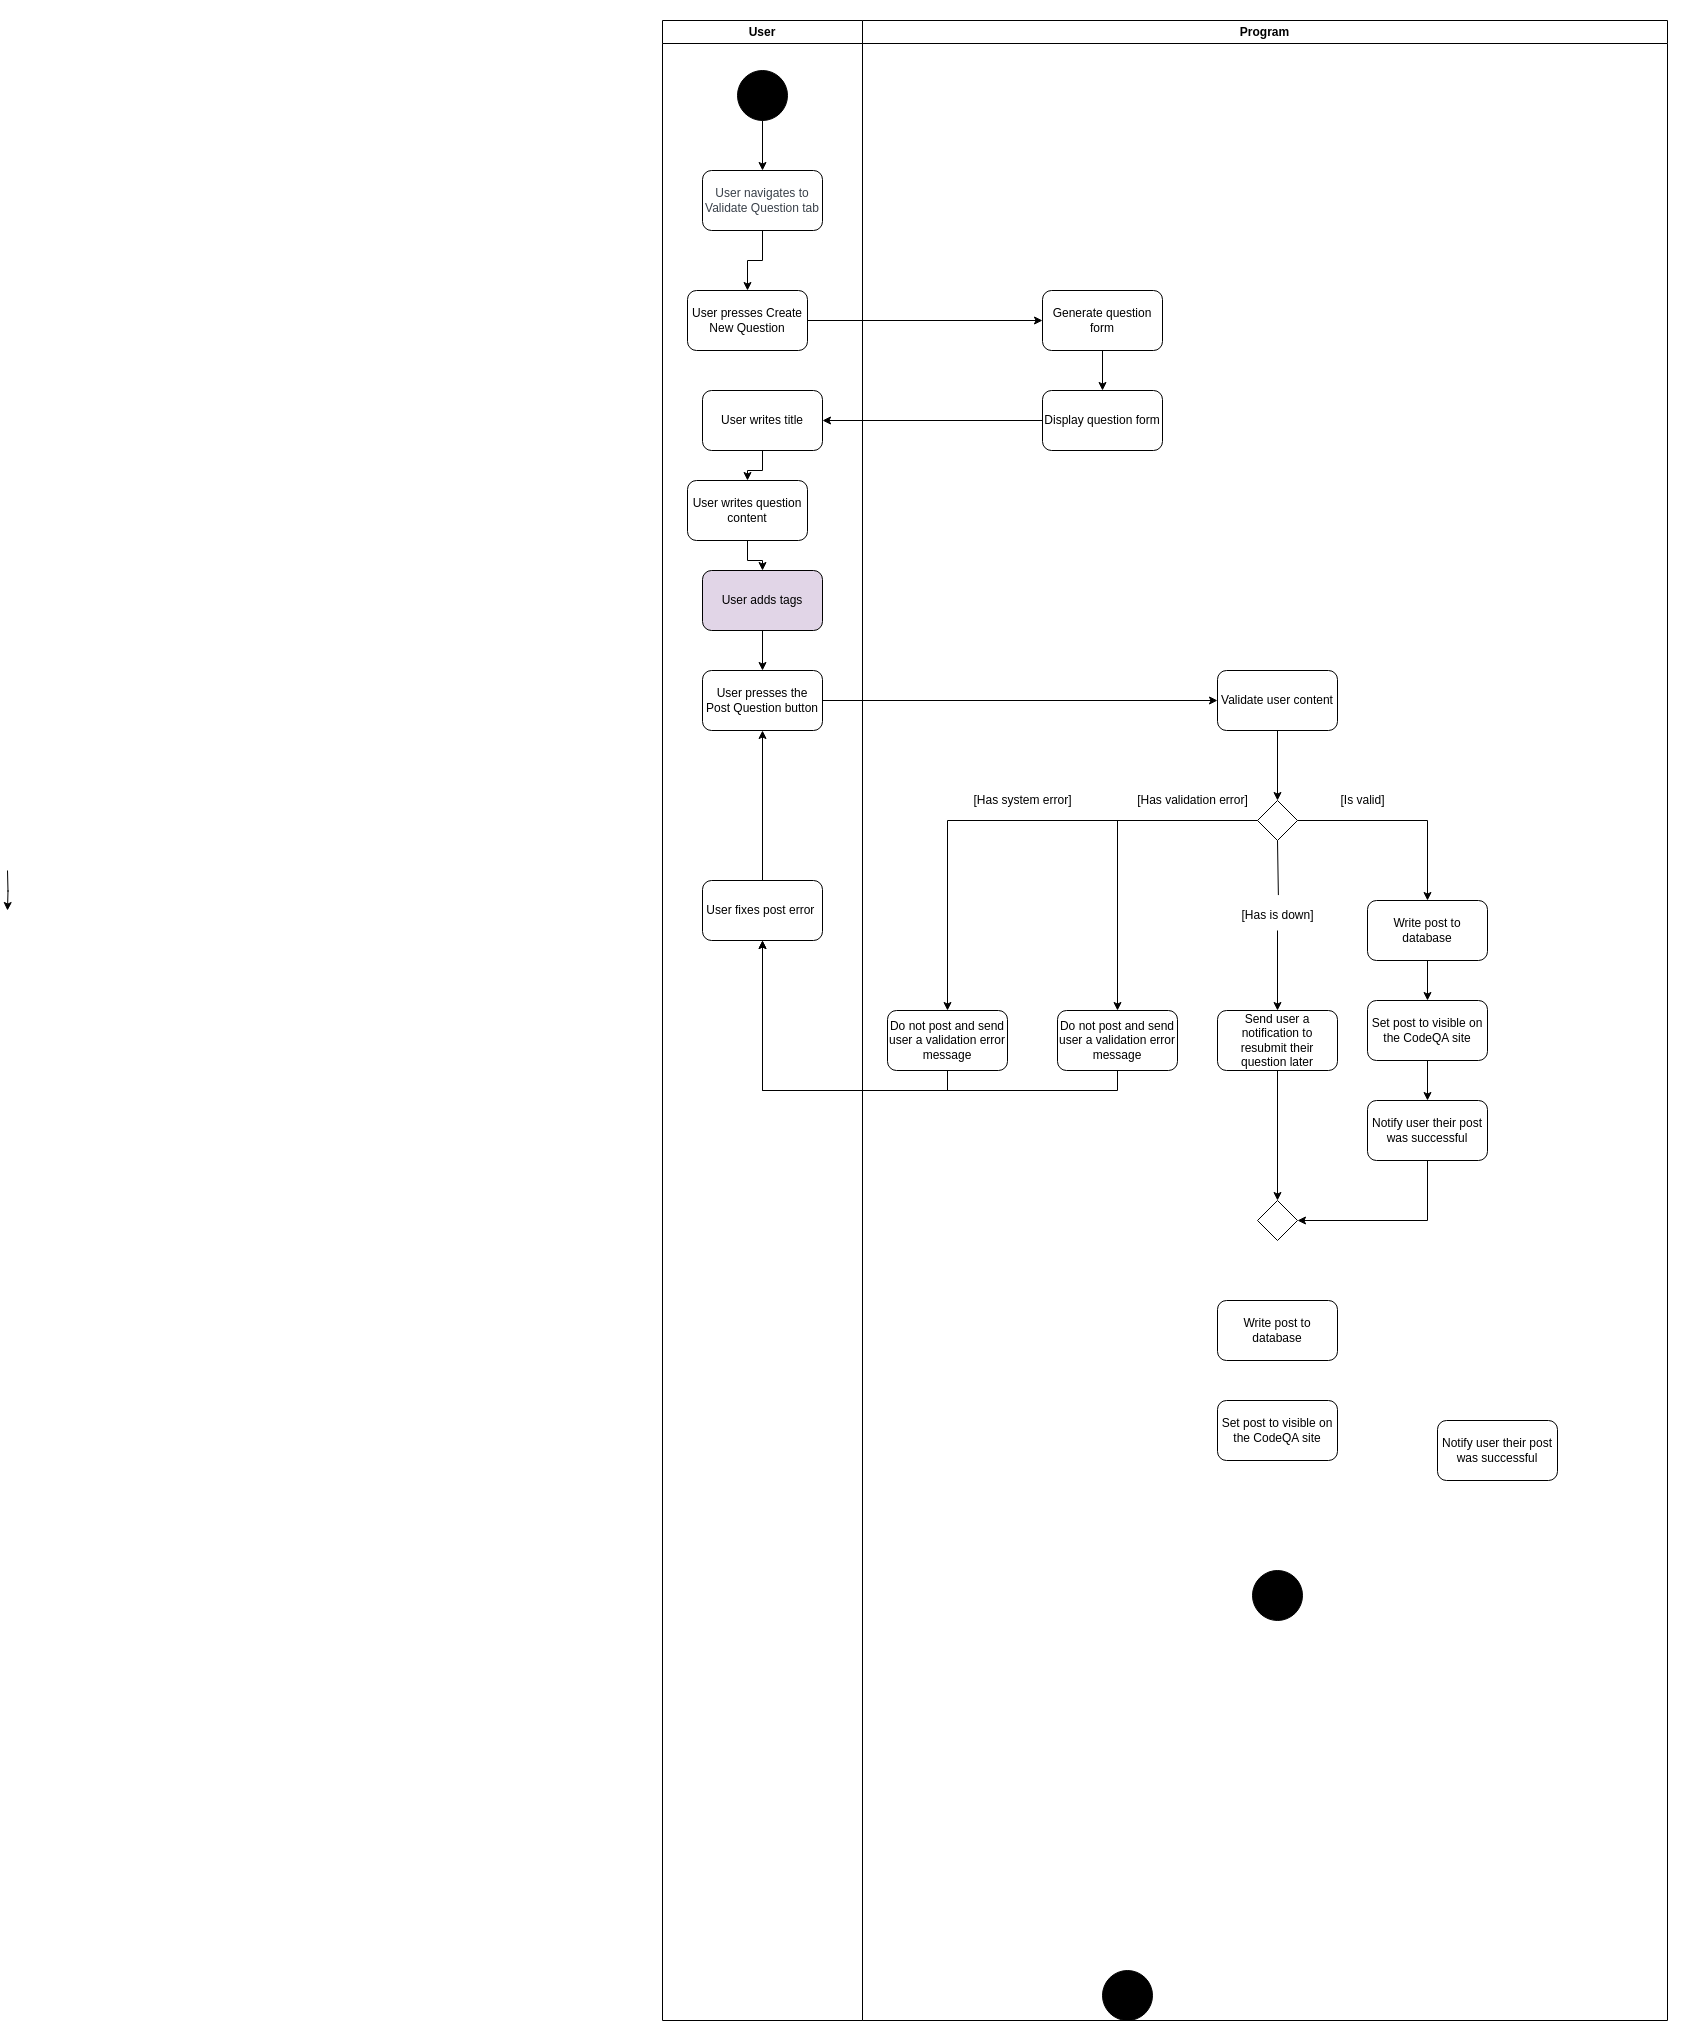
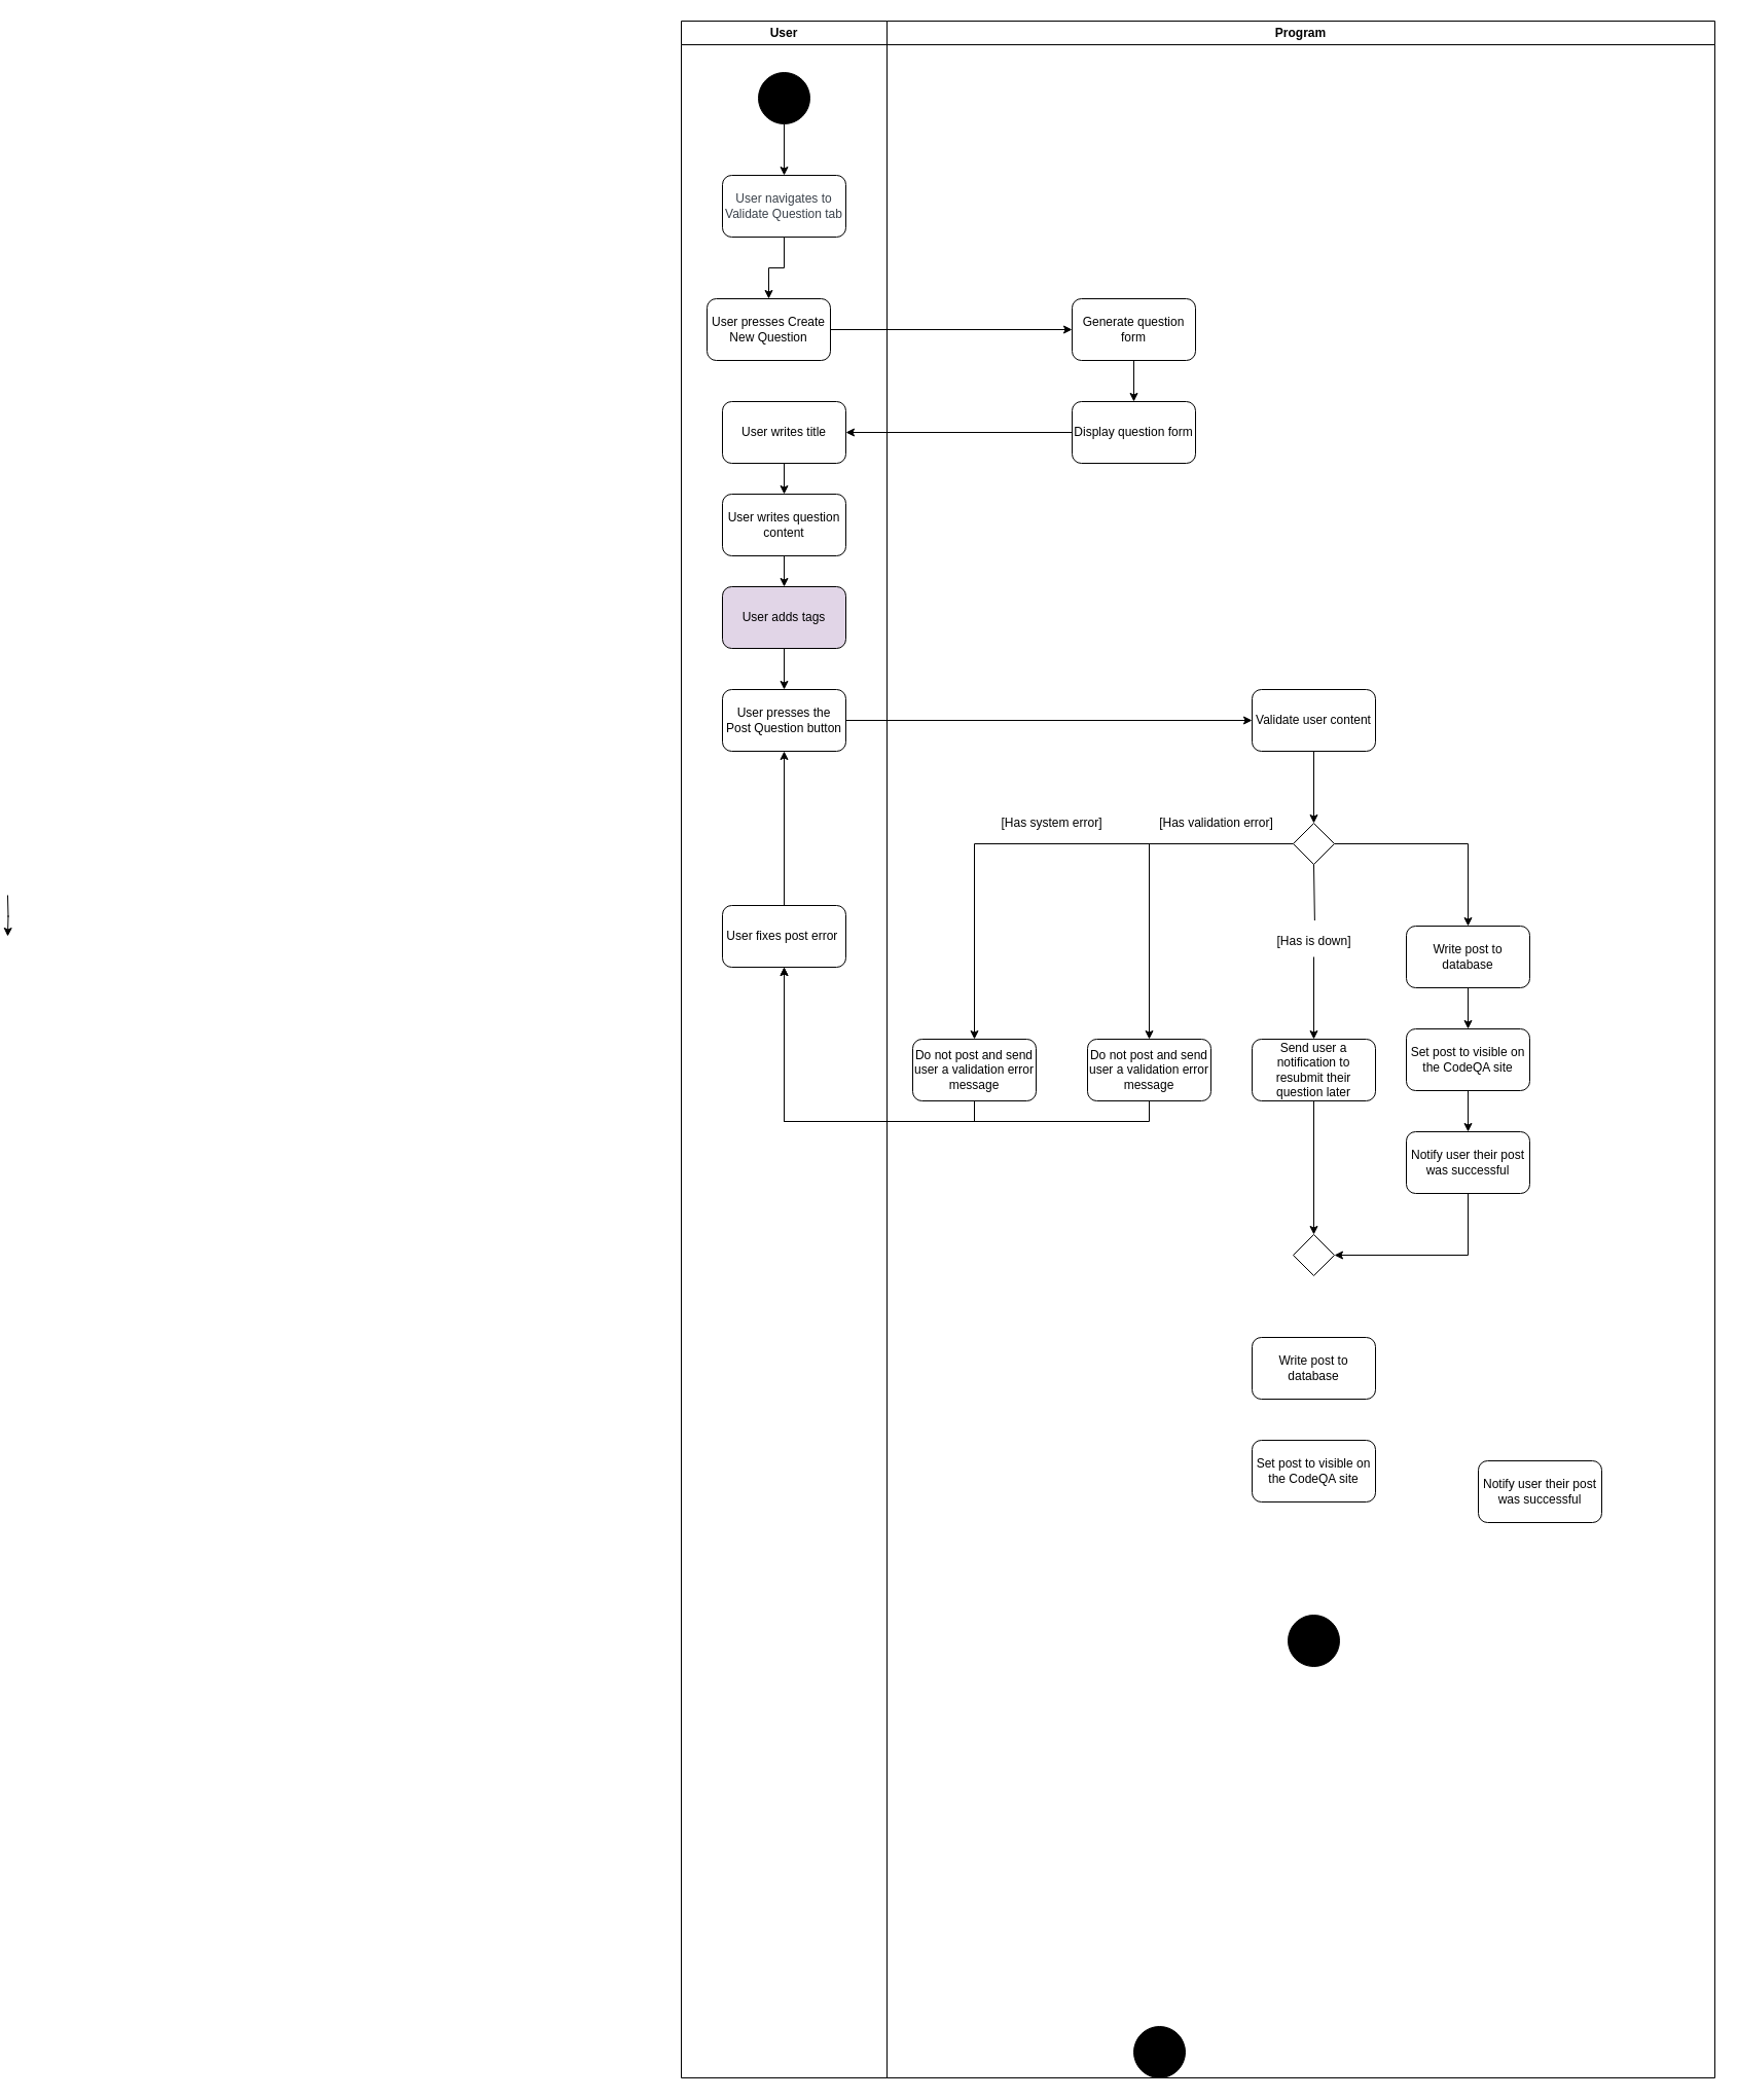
- <mxCell id="11" value="User writes question content" style="rounded=1;whiteSpace=wrap;html=1;" vertex="1" parent="2"><mxGeometry x="25" y="460" width="120" height="60" as="geometry" /></mxCell>
+ <mxCell id="11" value="User writes question content" style="rounded=1;whiteSpace=wrap;html=1;" vertex="1" parent="2"><mxGeometry x="40" y="460" width="120" height="60" as="geometry" /></mxCell>
- <mxCell id="36" value="[Has validation error]" style="text;html=1;align=center;verticalAlign=middle;resizable=0;points=[];autosize=1;strokeColor=none;fillColor=none;" vertex="1" parent="17"><mxGeometry x="265" y="765" width="130" height="30" as="geometry" /></mxCell>
+ <mxCell id="36" value="[Has validation error]" style="text;html=1;align=center;verticalAlign=middle;resizable=0;points=[];autosize=1;strokeColor=none;fillColor=none;" vertex="1" parent="17"><mxGeometry x="255" y="765" width="130" height="30" as="geometry" /></mxCell>
- <mxCell id="37" value="[Is valid]" style="text;html=1;align=center;verticalAlign=middle;resizable=0;points=[];autosize=1;strokeColor=none;fillColor=none;" vertex="1" parent="17"><mxGeometry x="465" y="765" width="70" height="30" as="geometry" /></mxCell>
